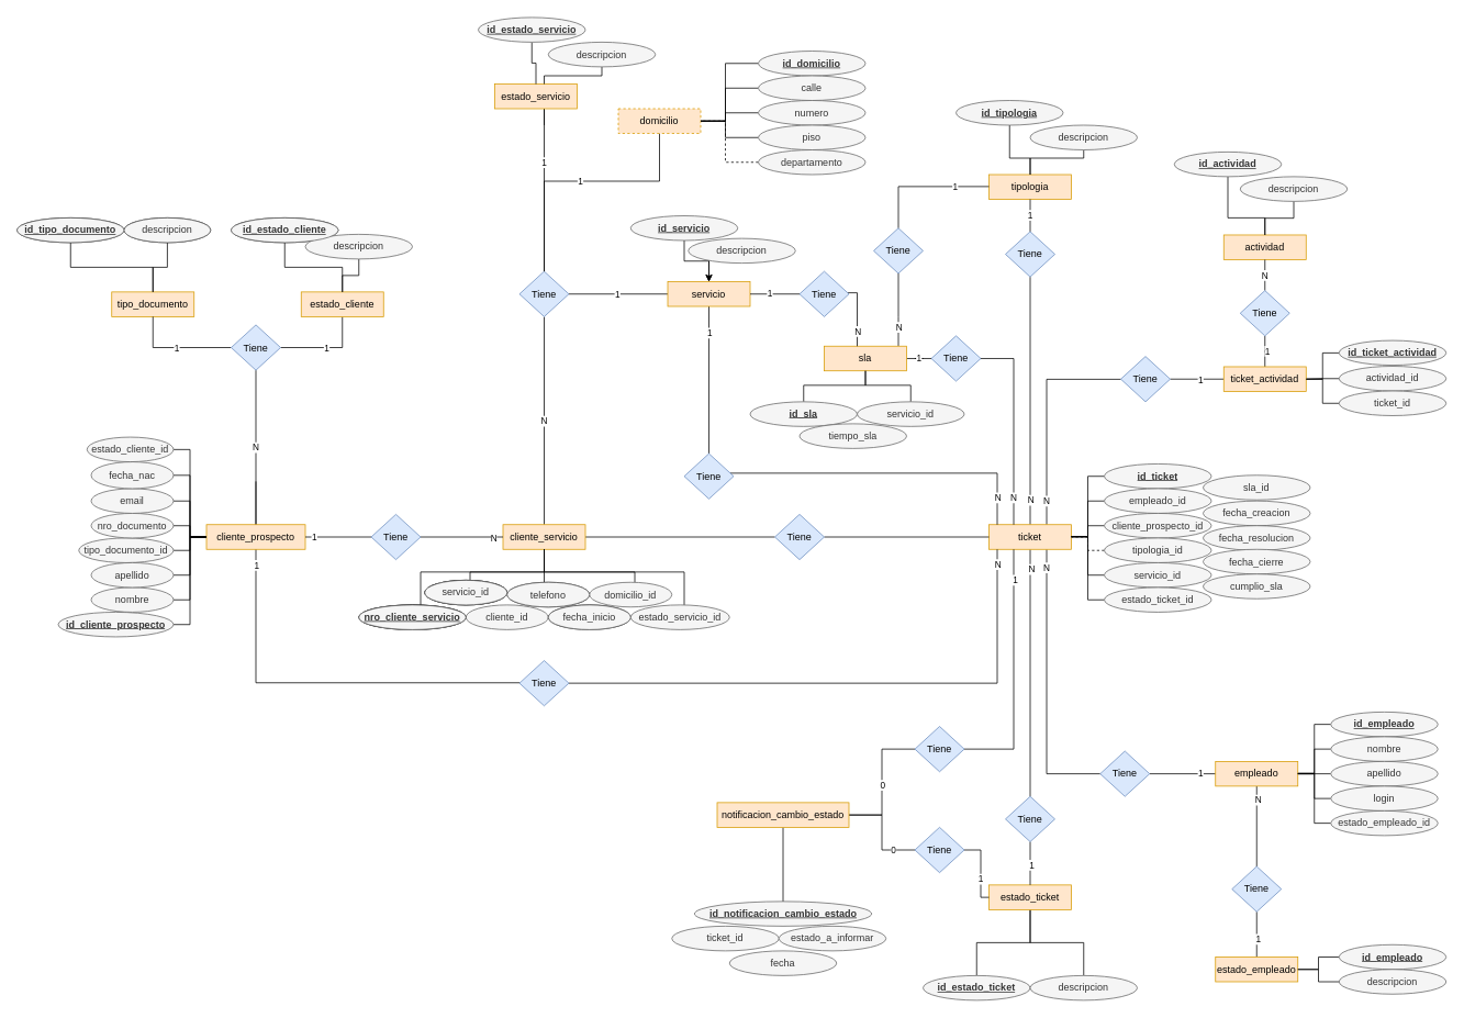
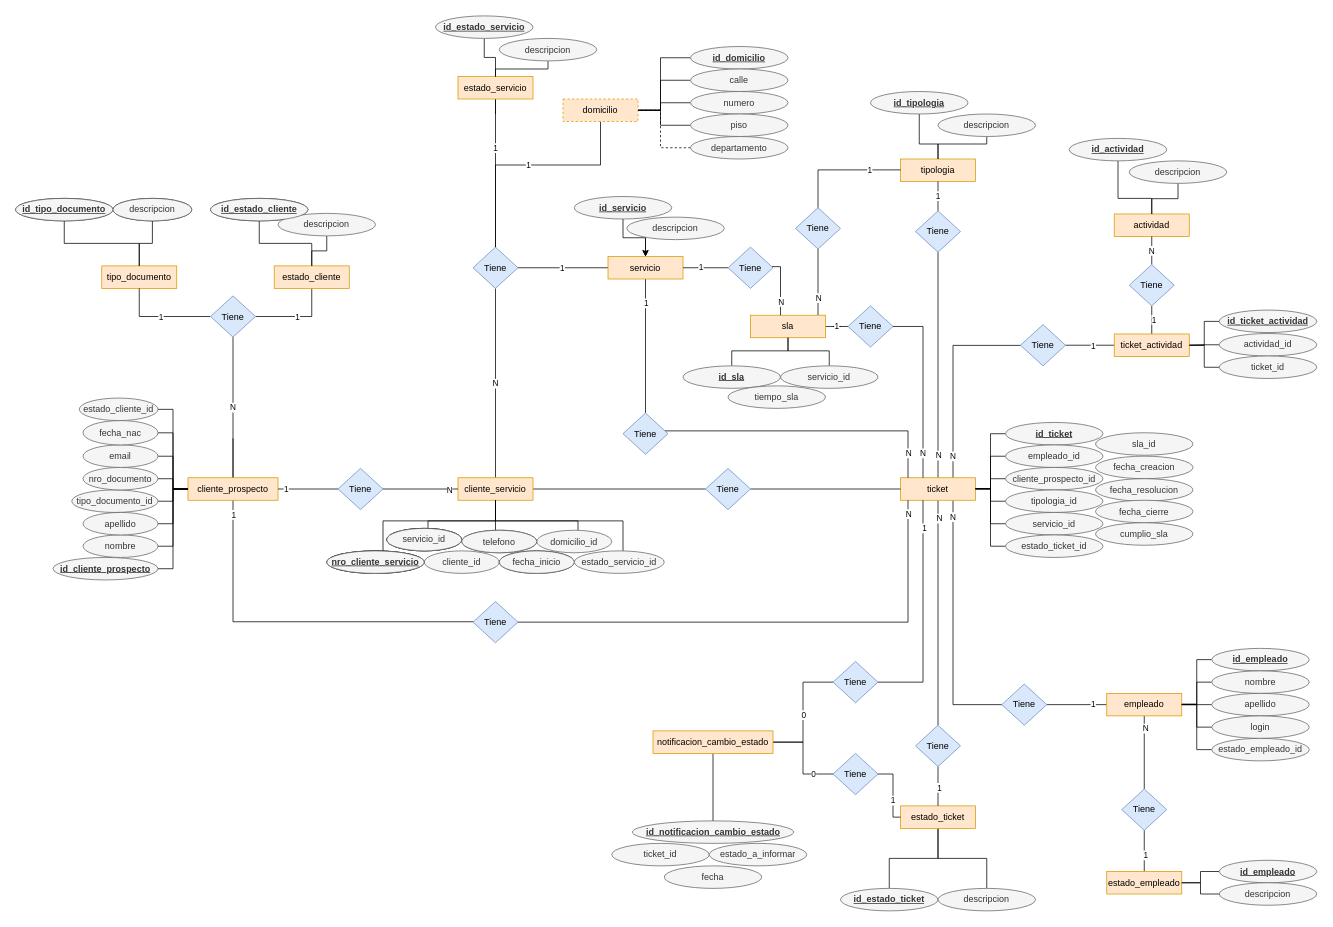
- <mxCell id="60" value="estado_servicio" style="rounded=0;whiteSpace=wrap;html=1;fillColor=#ffe6cc;strokeColor=#d79b00;" parent="1" vertex="1"><mxGeometry x="600" y="101.5" width="100" height="30" as="geometry" /></mxCell>
+ <mxCell id="60" value="estado_servicio" style="rounded=0;whiteSpace=wrap;html=1;fillColor=#ffe6cc;strokeColor=#d79b00;" parent="1" vertex="1"><mxGeometry x="610" y="101.5" width="100" height="30" as="geometry" /></mxCell>
- <mxCell id="110" style="edgeStyle=orthogonalEdgeStyle;rounded=0;orthogonalLoop=1;jettySize=auto;html=1;endArrow=none;endFill=0;dashed=1;" parent="1" source="111" target="101" edge="1"><mxGeometry relative="1" as="geometry" /></mxCell>
+ <mxCell id="110" style="edgeStyle=orthogonalEdgeStyle;rounded=0;orthogonalLoop=1;jettySize=auto;html=1;endArrow=none;endFill=0;" parent="1" source="111" target="101" edge="1"><mxGeometry relative="1" as="geometry" /></mxCell>
